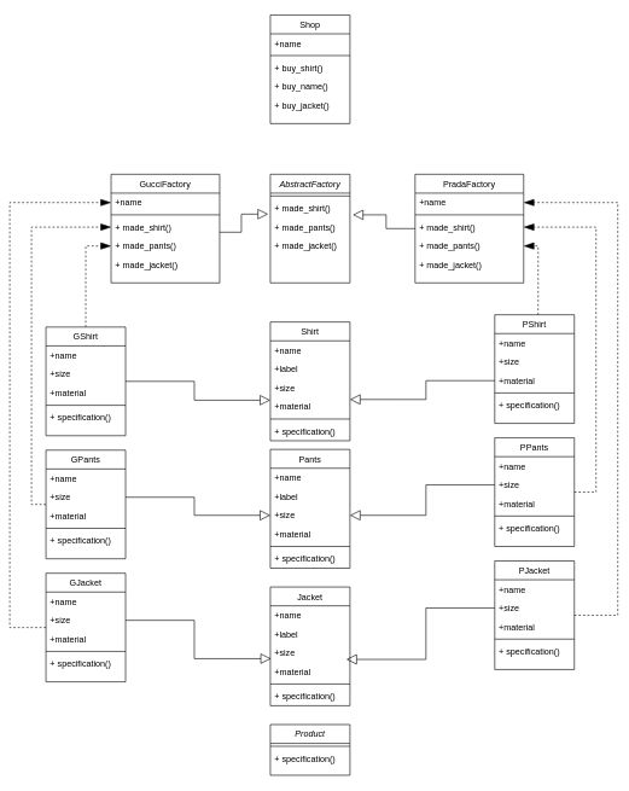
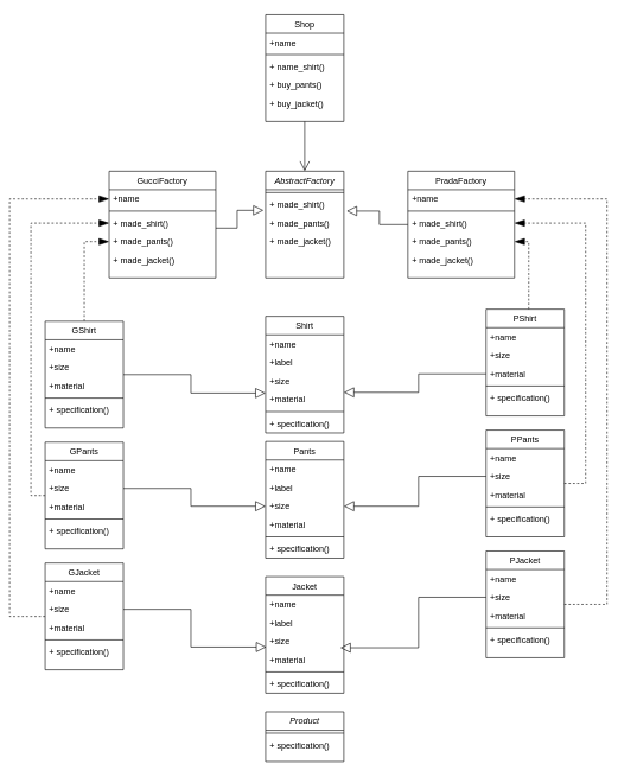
- <mxCell id="99" value="+ buy_shirt()" style="text;align=left;verticalAlign=top;spacingLeft=4;spacingRight=4;overflow=hidden;rotatable=0;points=[[0,0.5],[1,0.5]];portConstraint=eastwest;" parent="96" vertex="1"><mxGeometry y="60" width="110" height="26" as="geometry" /></mxCell>
+ <mxCell id="99" value="+ name_shirt()" style="text;align=left;verticalAlign=top;spacingLeft=4;spacingRight=4;overflow=hidden;rotatable=0;points=[[0,0.5],[1,0.5]];portConstraint=eastwest;" parent="96" vertex="1"><mxGeometry y="60" width="110" height="26" as="geometry" /></mxCell>
- <mxCell id="100" value="+ buy_name()" style="text;align=left;verticalAlign=top;spacingLeft=4;spacingRight=4;overflow=hidden;rotatable=0;points=[[0,0.5],[1,0.5]];portConstraint=eastwest;" parent="96" vertex="1"><mxGeometry y="86" width="110" height="26" as="geometry" /></mxCell>
+ <mxCell id="100" value="+ buy_pants()" style="text;align=left;verticalAlign=top;spacingLeft=4;spacingRight=4;overflow=hidden;rotatable=0;points=[[0,0.5],[1,0.5]];portConstraint=eastwest;" parent="96" vertex="1"><mxGeometry y="86" width="110" height="26" as="geometry" /></mxCell>
+ <mxCell id="95" style="edgeStyle=orthogonalEdgeStyle;rounded=0;orthogonalLoop=1;jettySize=auto;html=1;entryX=0.5;entryY=0;entryDx=0;entryDy=0;endArrow=open;endFill=0;endSize=12;" parent="1" source="96" target="2" edge="1"><mxGeometry relative="1" as="geometry" /></mxCell>
